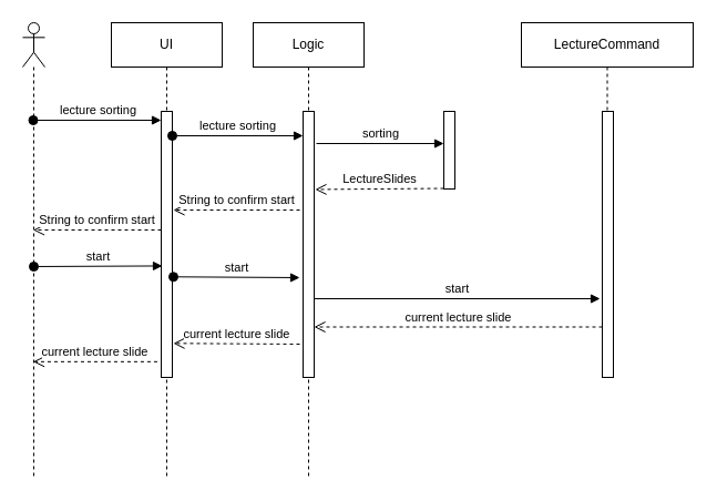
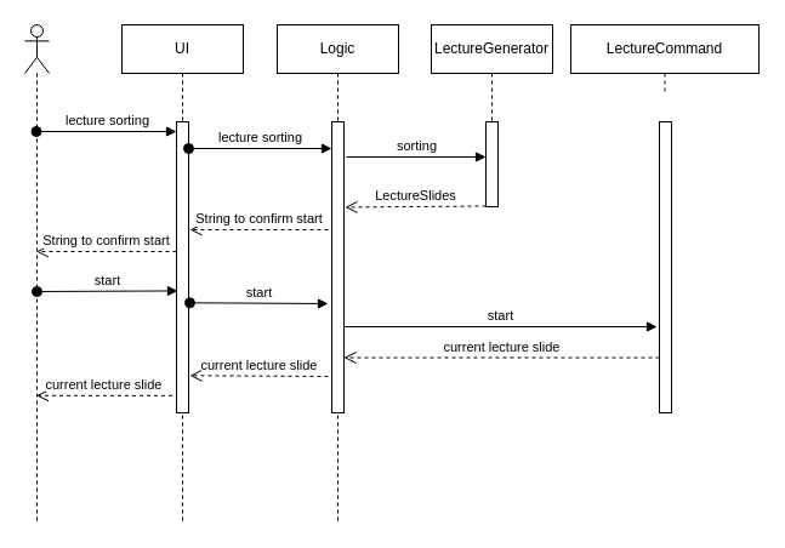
+ <mxCell id="8" value="LectureGenerator" style="shape=umlLifeline;perimeter=lifelinePerimeter;whiteSpace=wrap;html=1;container=1;collapsible=0;recursiveResize=0;outlineConnect=0;" vertex="1" parent="1"><mxGeometry x="355" y="20" width="100" height="80" as="geometry" /></mxCell>
- <mxCell id="11" value="LectureCommand" style="shape=umlLifeline;perimeter=lifelinePerimeter;whiteSpace=wrap;html=1;container=1;collapsible=0;recursiveResize=0;outlineConnect=0;" vertex="1" parent="1"><mxGeometry x="470" y="20" width="155" height="80" as="geometry" /></mxCell>
+ <mxCell id="11" value="LectureCommand" style="shape=umlLifeline;perimeter=lifelinePerimeter;whiteSpace=wrap;html=1;container=1;collapsible=0;recursiveResize=0;outlineConnect=0;" vertex="1" parent="1"><mxGeometry x="470" y="20" width="155" height="55" as="geometry" /></mxCell>
